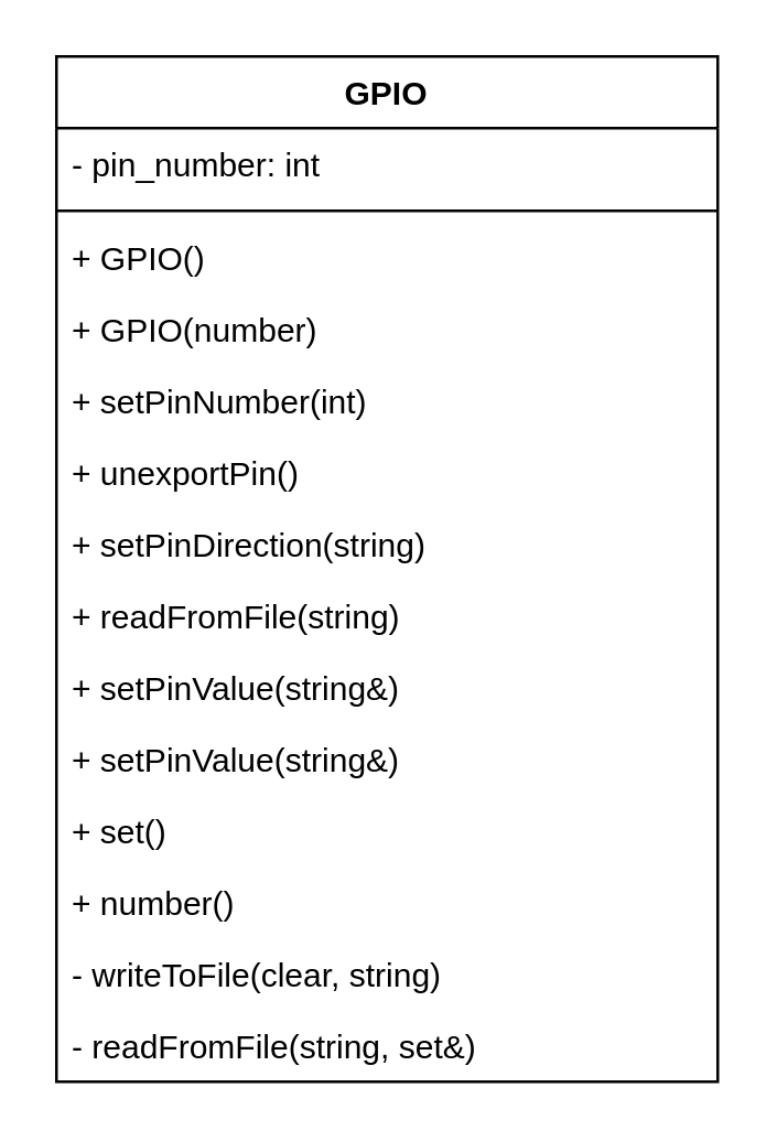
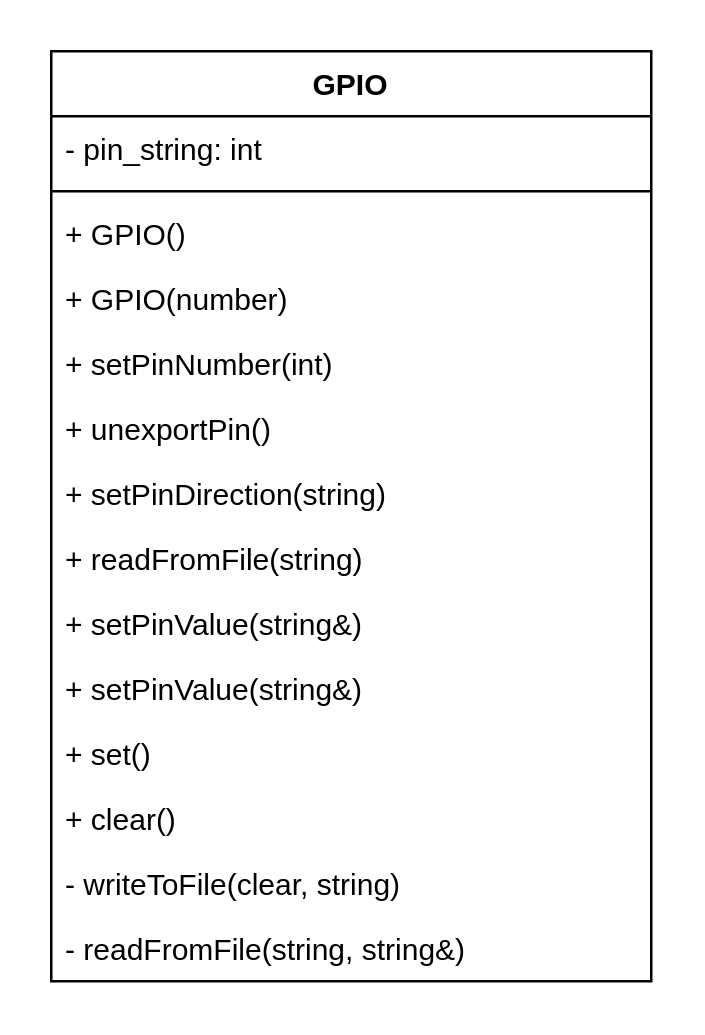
- <mxCell id="3" value="- pin_number: int" style="text;strokeColor=none;fillColor=none;align=left;verticalAlign=top;spacingLeft=4;spacingRight=4;overflow=hidden;rotatable=0;points=[[0,0.5],[1,0.5]];portConstraint=eastwest;" vertex="1" parent="2"><mxGeometry y="26" width="240" height="26" as="geometry" /></mxCell>
+ <mxCell id="3" value="- pin_string: int" style="text;strokeColor=none;fillColor=none;align=left;verticalAlign=top;spacingLeft=4;spacingRight=4;overflow=hidden;rotatable=0;points=[[0,0.5],[1,0.5]];portConstraint=eastwest;" vertex="1" parent="2"><mxGeometry y="26" width="240" height="26" as="geometry" /></mxCell>
- <mxCell id="14" value="+ number()" style="text;strokeColor=none;fillColor=none;align=left;verticalAlign=top;spacingLeft=4;spacingRight=4;overflow=hidden;rotatable=0;points=[[0,0.5],[1,0.5]];portConstraint=eastwest;" vertex="1" parent="2"><mxGeometry y="294" width="240" height="26" as="geometry" /></mxCell>
+ <mxCell id="14" value="+ clear()" style="text;strokeColor=none;fillColor=none;align=left;verticalAlign=top;spacingLeft=4;spacingRight=4;overflow=hidden;rotatable=0;points=[[0,0.5],[1,0.5]];portConstraint=eastwest;" vertex="1" parent="2"><mxGeometry y="294" width="240" height="26" as="geometry" /></mxCell>
- <mxCell id="16" value="- readFromFile(string, set&amp;)" style="text;strokeColor=none;fillColor=none;align=left;verticalAlign=top;spacingLeft=4;spacingRight=4;overflow=hidden;rotatable=0;points=[[0,0.5],[1,0.5]];portConstraint=eastwest;" vertex="1" parent="2"><mxGeometry y="346" width="240" height="26" as="geometry" /></mxCell>
+ <mxCell id="16" value="- readFromFile(string, string&amp;)" style="text;strokeColor=none;fillColor=none;align=left;verticalAlign=top;spacingLeft=4;spacingRight=4;overflow=hidden;rotatable=0;points=[[0,0.5],[1,0.5]];portConstraint=eastwest;" vertex="1" parent="2"><mxGeometry y="346" width="240" height="26" as="geometry" /></mxCell>
